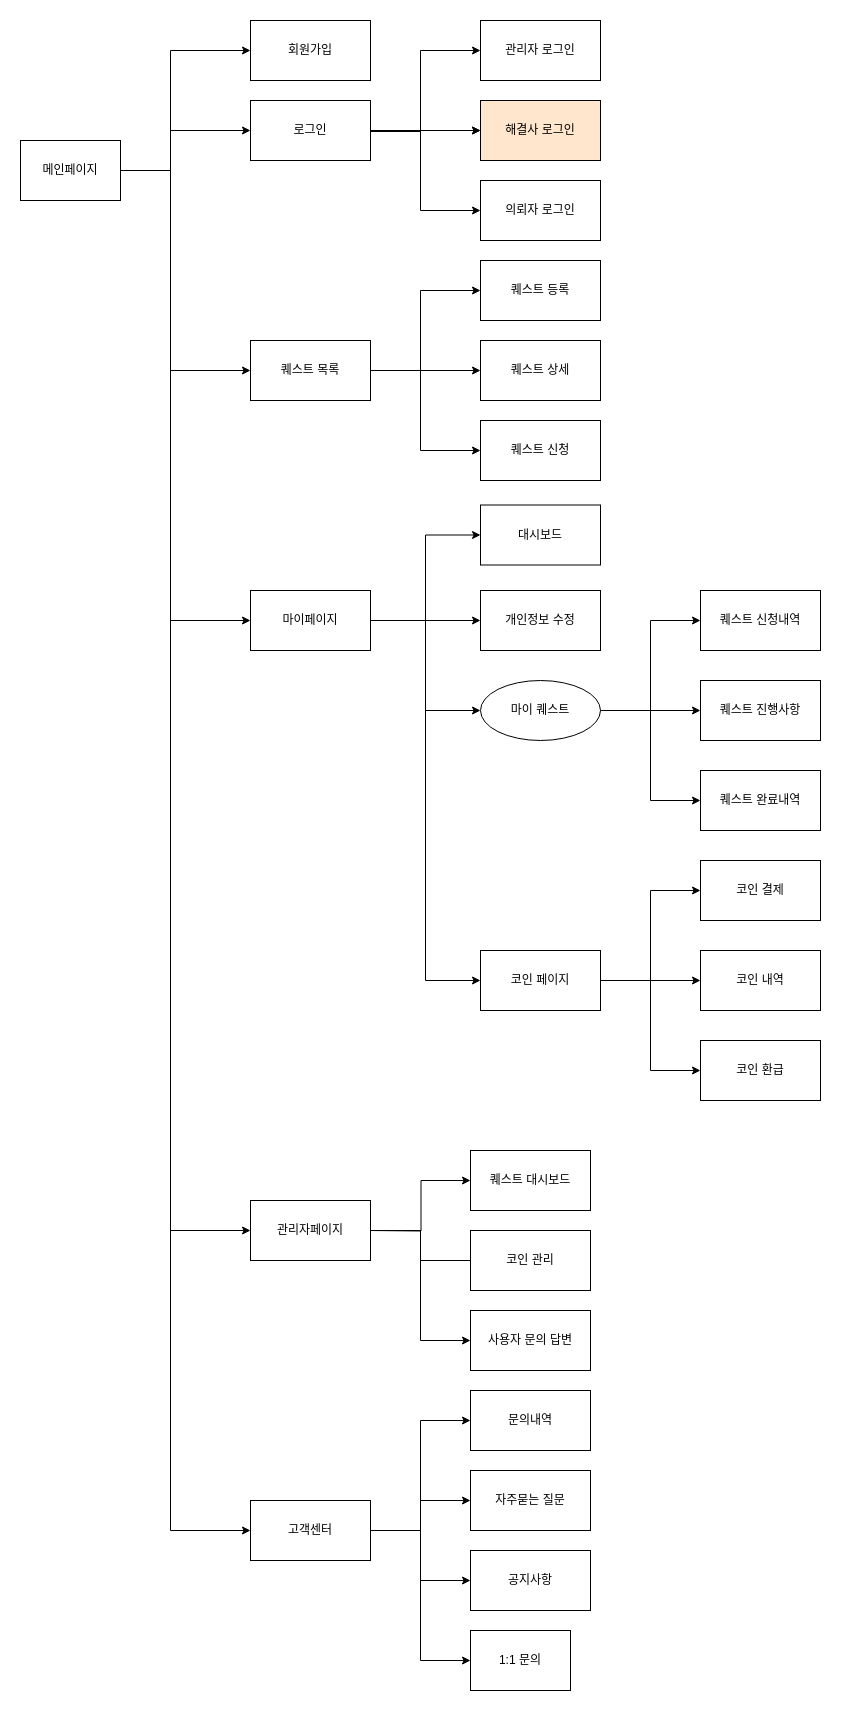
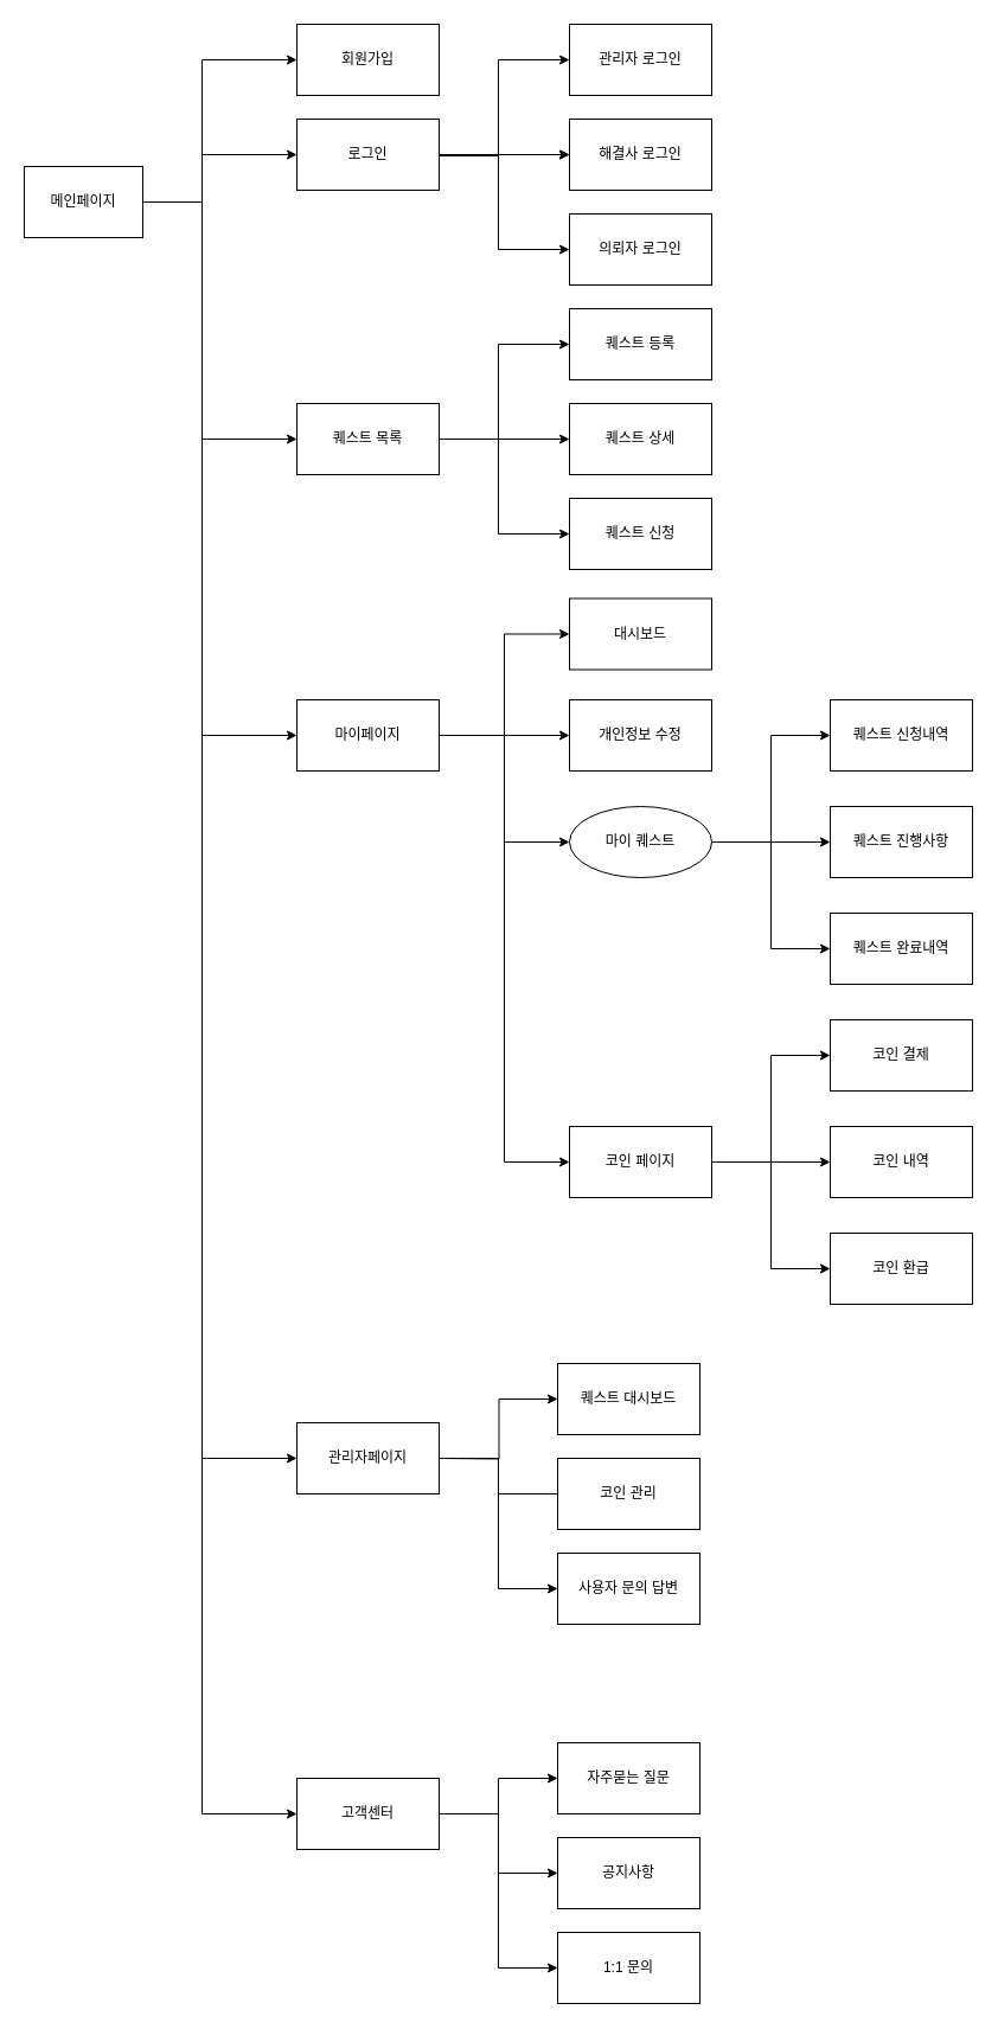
- <mxCell id="20" value="해결사 로그인" style="rounded=0;whiteSpace=wrap;html=1;fillColor=#ffe6cc;" parent="1" vertex="1"><mxGeometry x="480" y="100" width="120" height="60" as="geometry" /></mxCell>
+ <mxCell id="20" value="해결사 로그인" style="rounded=0;whiteSpace=wrap;html=1;" parent="1" vertex="1"><mxGeometry x="480" y="100" width="120" height="60" as="geometry" /></mxCell>
- <mxCell id="47" value="문의내역" style="rounded=0;whiteSpace=wrap;html=1;" parent="1" vertex="1"><mxGeometry x="470" y="1390" width="120" height="60" as="geometry" /></mxCell>
- <mxCell id="59" style="edgeStyle=orthogonalEdgeStyle;rounded=0;orthogonalLoop=1;jettySize=auto;html=1;entryX=0;entryY=0.5;entryDx=0;entryDy=0;exitX=1;exitY=0.5;exitDx=0;exitDy=0;" parent="1" source="17" target="47" edge="1"><mxGeometry relative="1" as="geometry"><mxPoint x="430" y="1380" as="sourcePoint" /><mxPoint x="530" y="1410" as="targetPoint" /></mxGeometry></mxCell>
- <mxCell id="50" value="1:1 문의" style="rounded=0;whiteSpace=wrap;html=1;" parent="1" vertex="1"><mxGeometry x="470" y="1630" width="100" height="60" as="geometry" /></mxCell>
+ <mxCell id="50" value="1:1 문의" style="rounded=0;whiteSpace=wrap;html=1;" parent="1" vertex="1"><mxGeometry x="470" y="1630" width="120" height="60" as="geometry" /></mxCell>
